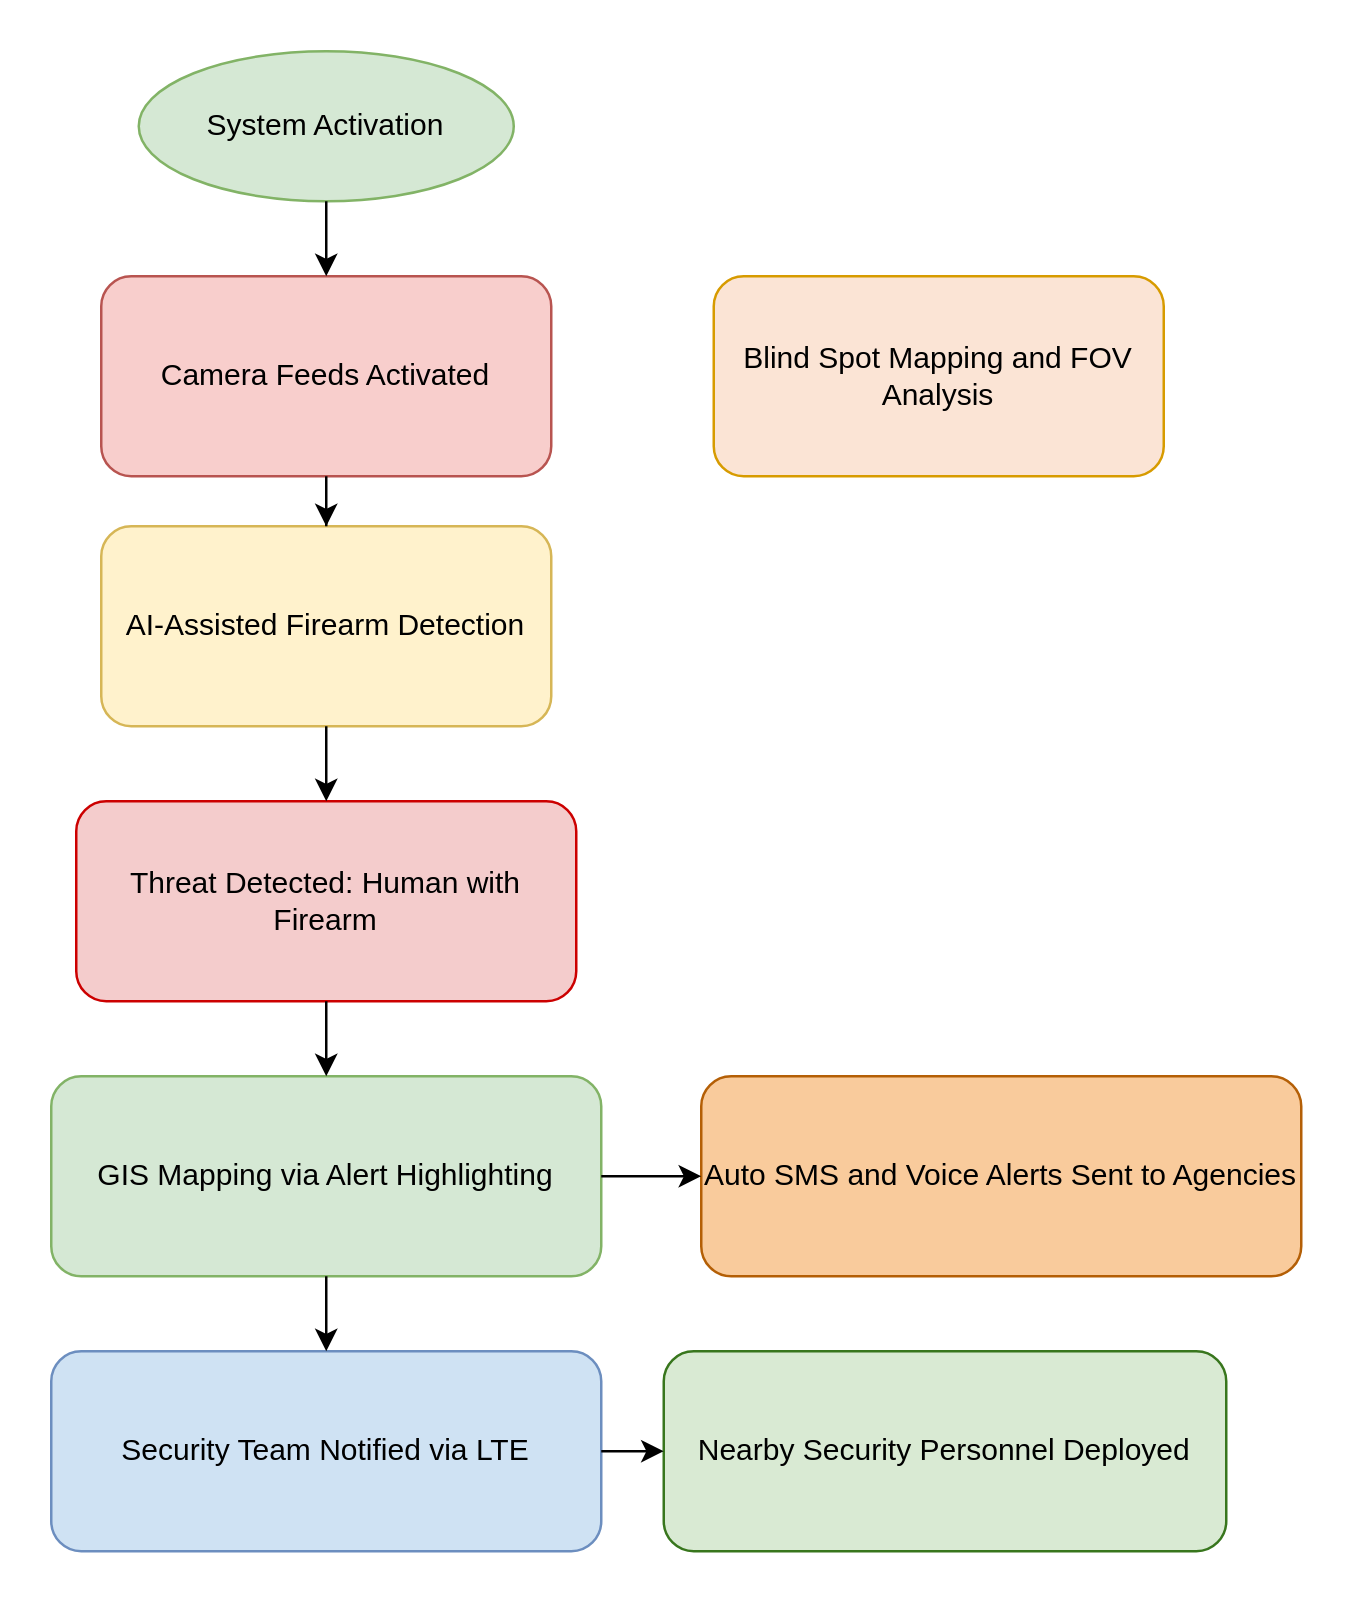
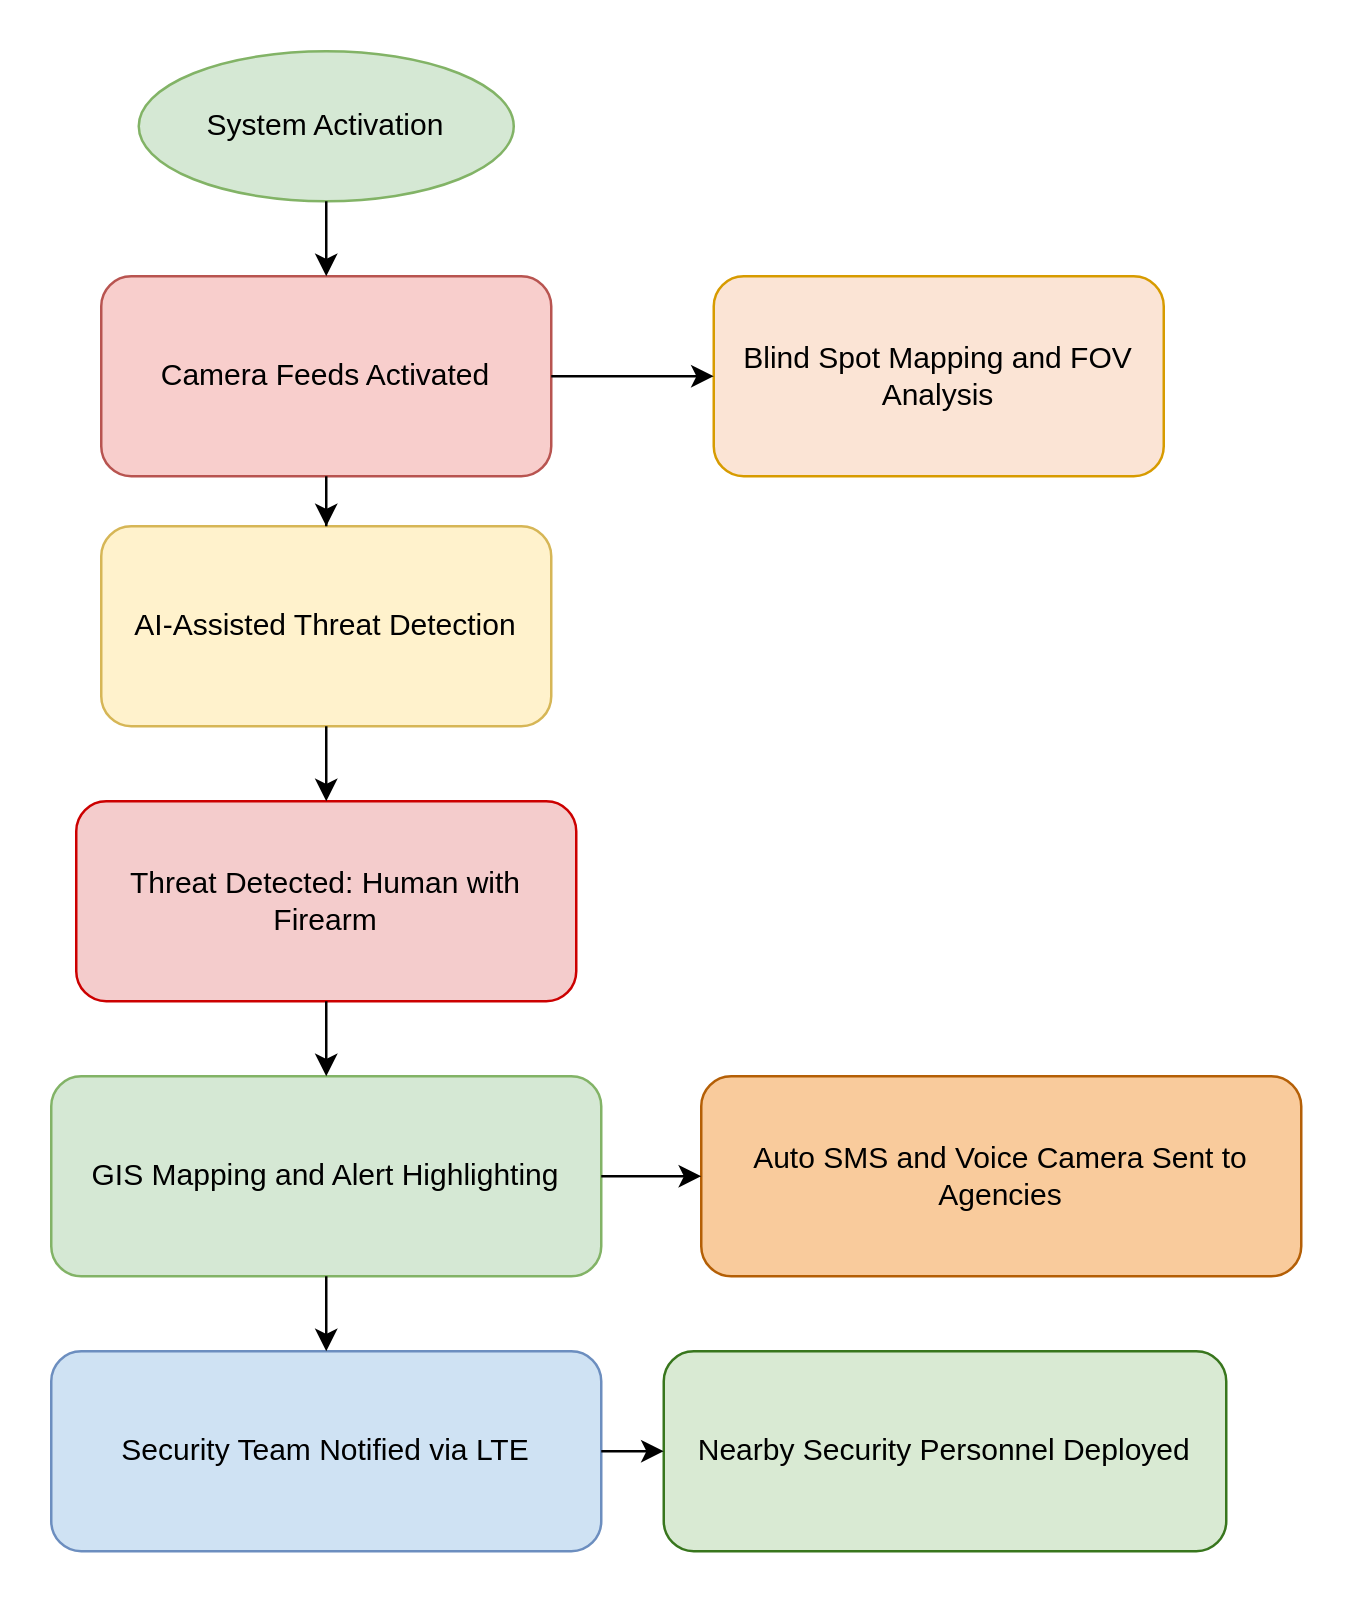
+ <mxCell id="16" value="" style="edgeStyle=orthogonalEdgeStyle;rounded=0;orthogonalLoop=1;jettySize=auto;html=1;strokeColor=#000000;" edge="1" parent="1" source="3" target="8"><mxGeometry relative="1" as="geometry" /></mxCell>
- <mxCell id="4" value="AI-Assisted Firearm Detection" style="rounded=1;whiteSpace=wrap;html=1;fillColor=#fff2cc;strokeColor=#d6b656;" vertex="1" parent="1"><mxGeometry x="40" y="210" width="180" height="80" as="geometry" /></mxCell>
+ <mxCell id="4" value="AI-Assisted Threat Detection" style="rounded=1;whiteSpace=wrap;html=1;fillColor=#fff2cc;strokeColor=#d6b656;" vertex="1" parent="1"><mxGeometry x="40" y="210" width="180" height="80" as="geometry" /></mxCell>
- <mxCell id="6" value="GIS Mapping via Alert Highlighting" style="rounded=1;whiteSpace=wrap;html=1;fillColor=#d5e8d4;strokeColor=#82b366;" vertex="1" parent="1"><mxGeometry x="20" y="430" width="220" height="80" as="geometry" /></mxCell>
+ <mxCell id="6" value="GIS Mapping and Alert Highlighting" style="rounded=1;whiteSpace=wrap;html=1;fillColor=#d5e8d4;strokeColor=#82b366;" vertex="1" parent="1"><mxGeometry x="20" y="430" width="220" height="80" as="geometry" /></mxCell>
- <mxCell id="9" value="Auto SMS and Voice Alerts Sent to Agencies" style="rounded=1;whiteSpace=wrap;html=1;fillColor=#f9cb9c;strokeColor=#b45f06;" vertex="1" parent="1"><mxGeometry x="280" y="430" width="240" height="80" as="geometry" /></mxCell>
+ <mxCell id="9" value="Auto SMS and Voice Camera Sent to Agencies" style="rounded=1;whiteSpace=wrap;html=1;fillColor=#f9cb9c;strokeColor=#b45f06;" vertex="1" parent="1"><mxGeometry x="280" y="430" width="240" height="80" as="geometry" /></mxCell>
